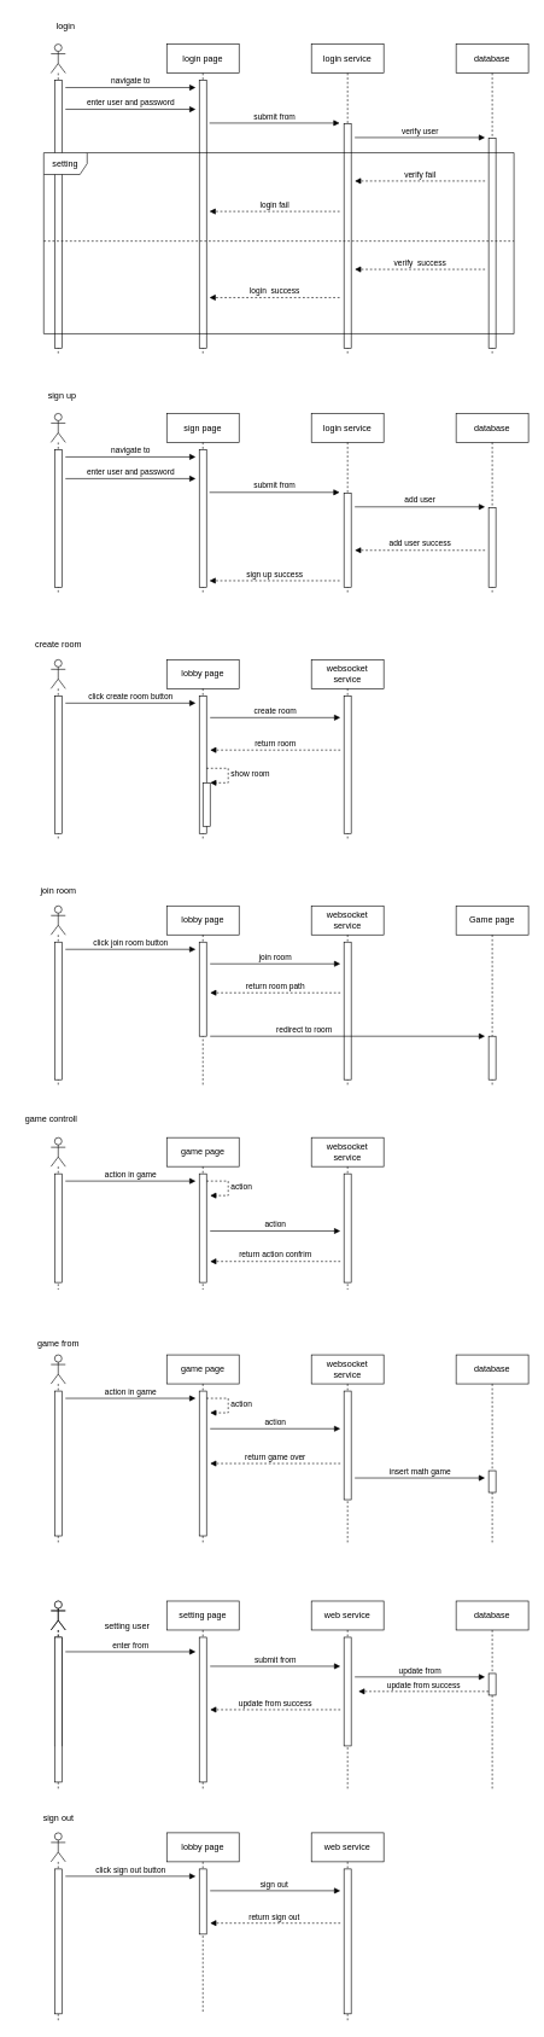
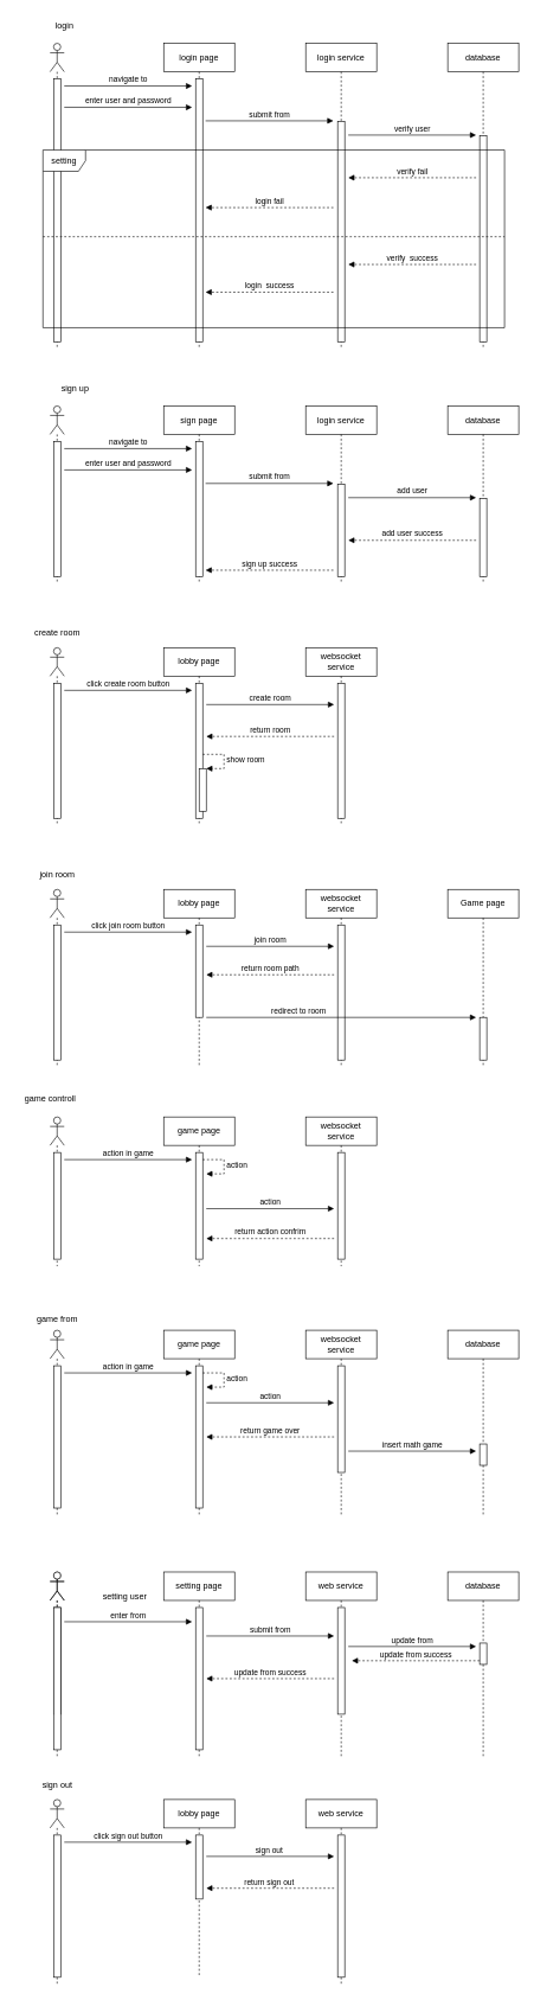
- <mxCell id="23" value="sign up" style="text;html=1;align=center;verticalAlign=middle;resizable=0;points=[];autosize=1;strokeColor=none;fillColor=none;" parent="1" vertex="1"><mxGeometry x="55" y="530" width="60" height="30" as="geometry" /></mxCell>
+ <mxCell id="23" value="sign up" style="text;html=1;align=center;verticalAlign=middle;resizable=0;points=[];autosize=1;strokeColor=none;fillColor=none;" parent="1" vertex="1"><mxGeometry x="75" y="530" width="60" height="30" as="geometry" /></mxCell>
